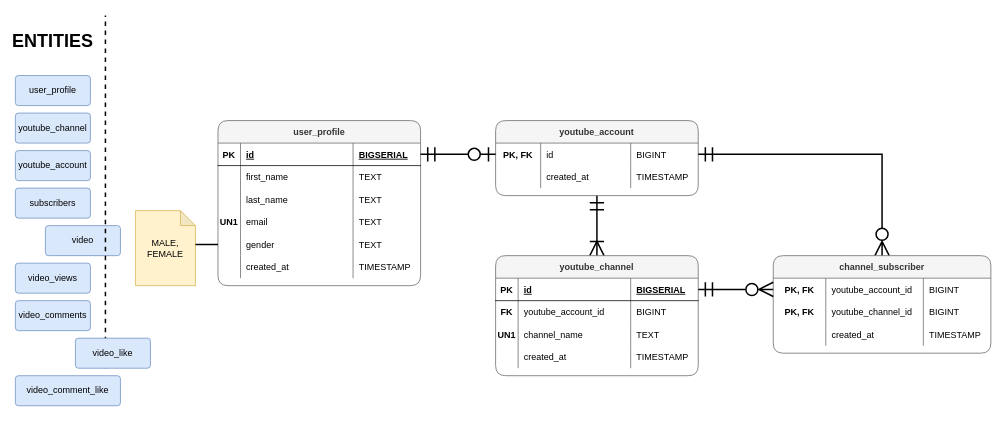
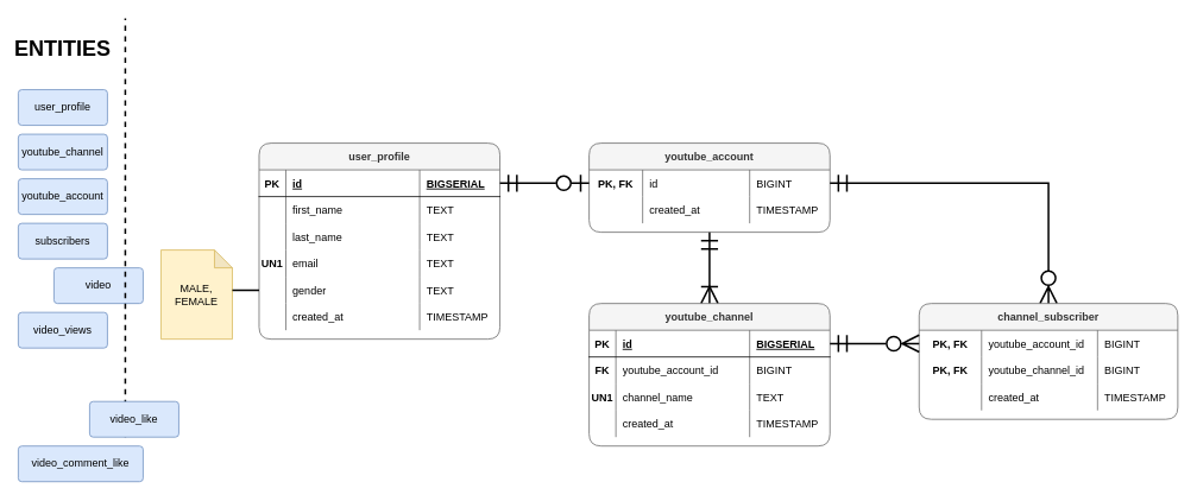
- <mxCell id="80" value="video_comments" style="rounded=1;arcSize=10;whiteSpace=wrap;html=1;align=center;fillColor=#dae8fc;strokeColor=#6c8ebf;" vertex="1" parent="1"><mxGeometry x="20" y="400" width="100" height="40" as="geometry" /></mxCell>
